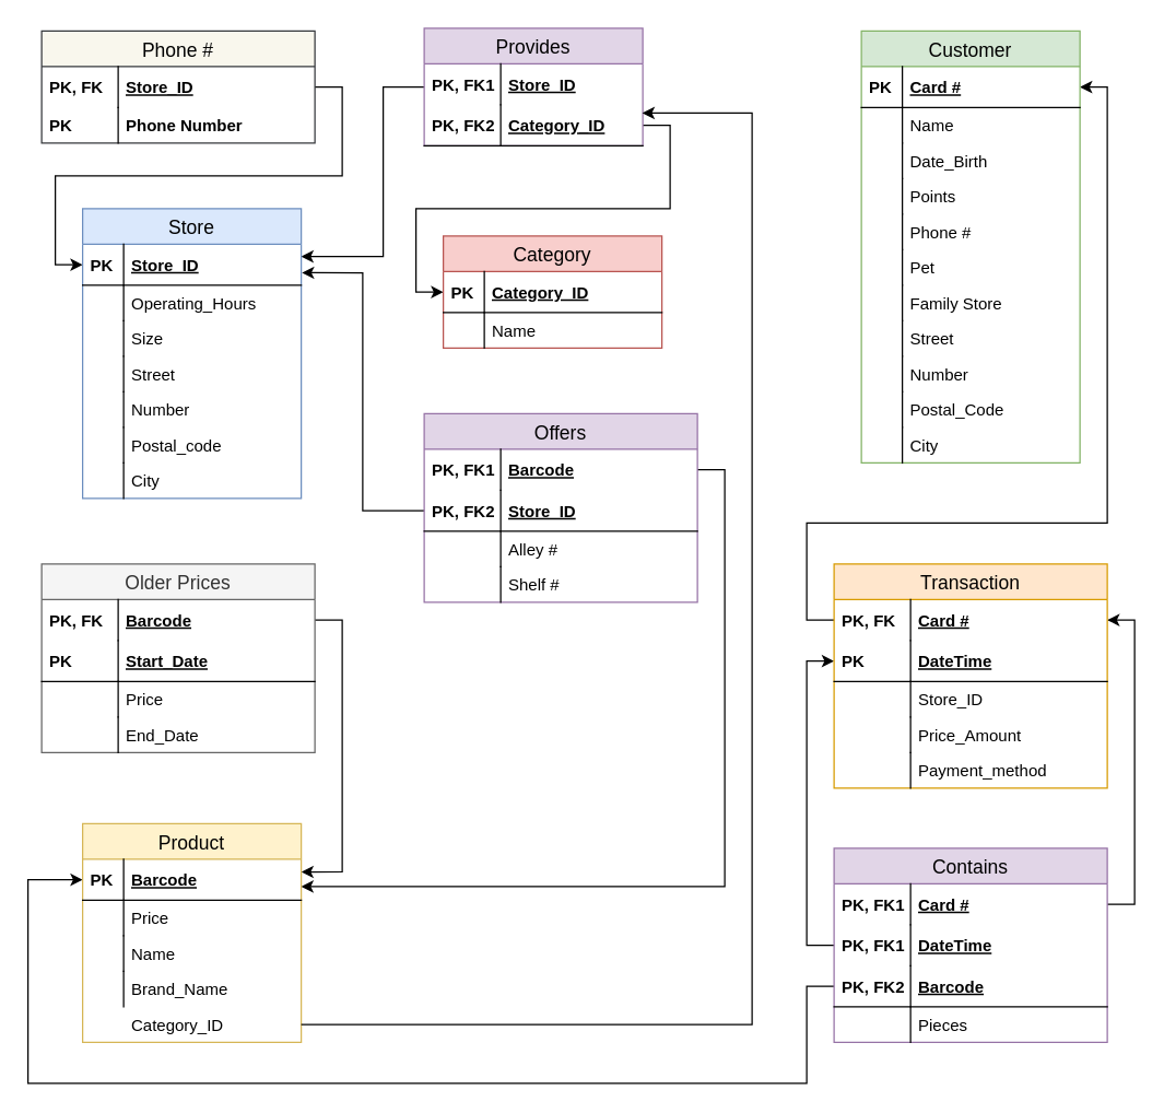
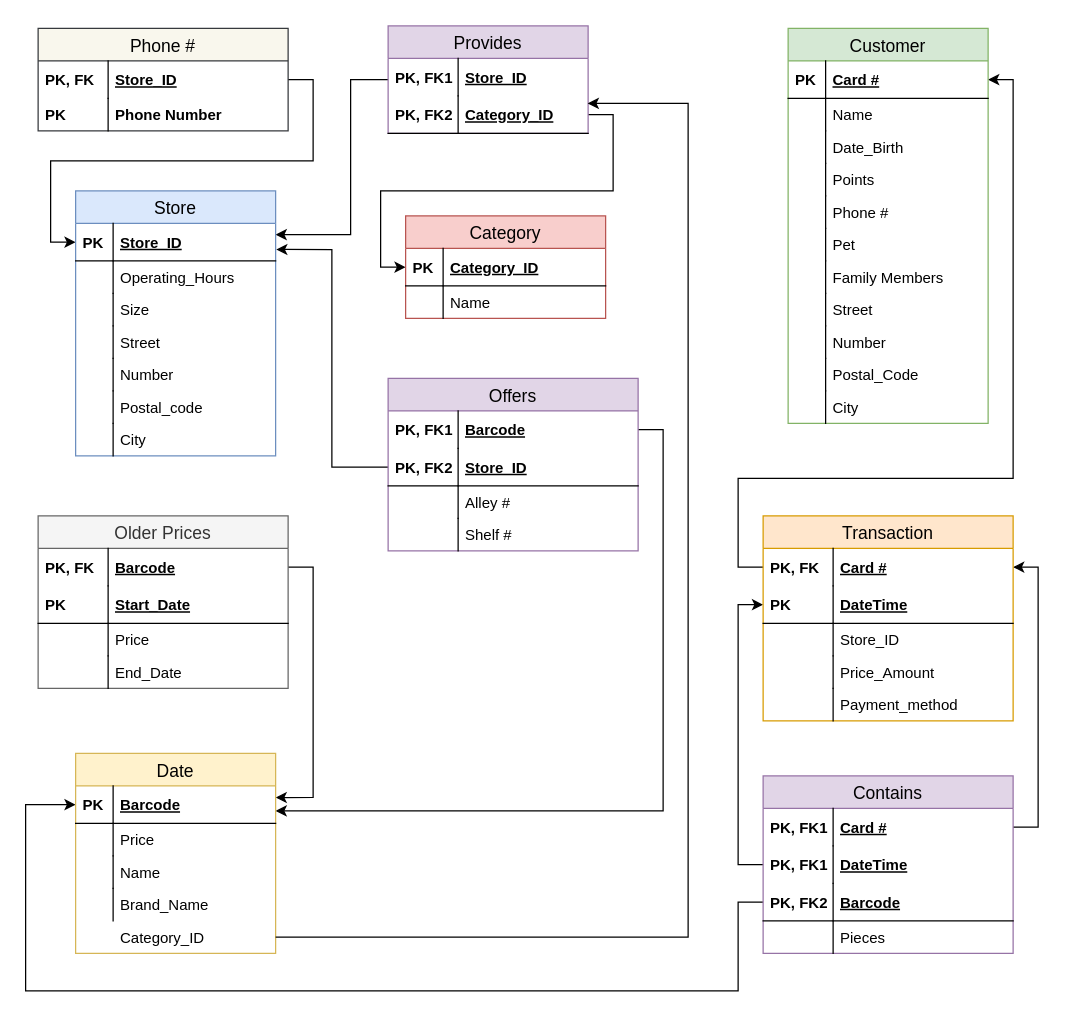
- <mxCell id="83" value="Family Store" style="shape=partialRectangle;top=0;left=0;right=0;bottom=0;align=left;verticalAlign=top;fillColor=none;spacingLeft=34;spacingRight=4;overflow=hidden;rotatable=0;points=[[0,0.5],[1,0.5]];portConstraint=eastwest;dropTarget=0;fontSize=12;" parent="70" vertex="1"><mxGeometry y="186" width="160" height="26" as="geometry" /></mxCell>
+ <mxCell id="83" value="Family Members" style="shape=partialRectangle;top=0;left=0;right=0;bottom=0;align=left;verticalAlign=top;fillColor=none;spacingLeft=34;spacingRight=4;overflow=hidden;rotatable=0;points=[[0,0.5],[1,0.5]];portConstraint=eastwest;dropTarget=0;fontSize=12;" parent="70" vertex="1"><mxGeometry y="186" width="160" height="26" as="geometry" /></mxCell>
- <mxCell id="41" value="Product" style="swimlane;fontStyle=0;childLayout=stackLayout;horizontal=1;startSize=26;horizontalStack=0;resizeParent=1;resizeParentMax=0;resizeLast=0;collapsible=1;marginBottom=0;align=center;fontSize=14;fillColor=#fff2cc;strokeColor=#d6b656;" parent="1" vertex="1"><mxGeometry x="60" y="602" width="160" height="160" as="geometry" /></mxCell>
+ <mxCell id="41" value="Date" style="swimlane;fontStyle=0;childLayout=stackLayout;horizontal=1;startSize=26;horizontalStack=0;resizeParent=1;resizeParentMax=0;resizeLast=0;collapsible=1;marginBottom=0;align=center;fontSize=14;fillColor=#fff2cc;strokeColor=#d6b656;" parent="1" vertex="1"><mxGeometry x="60" y="602" width="160" height="160" as="geometry" /></mxCell>
